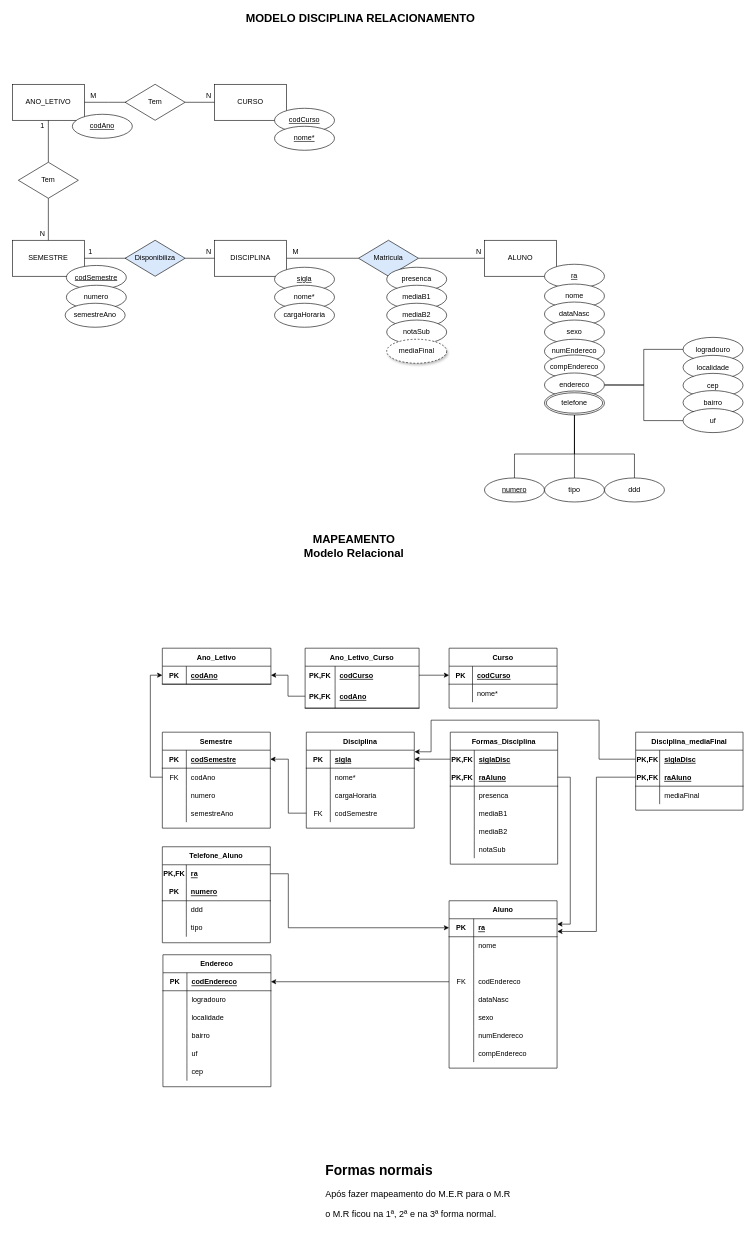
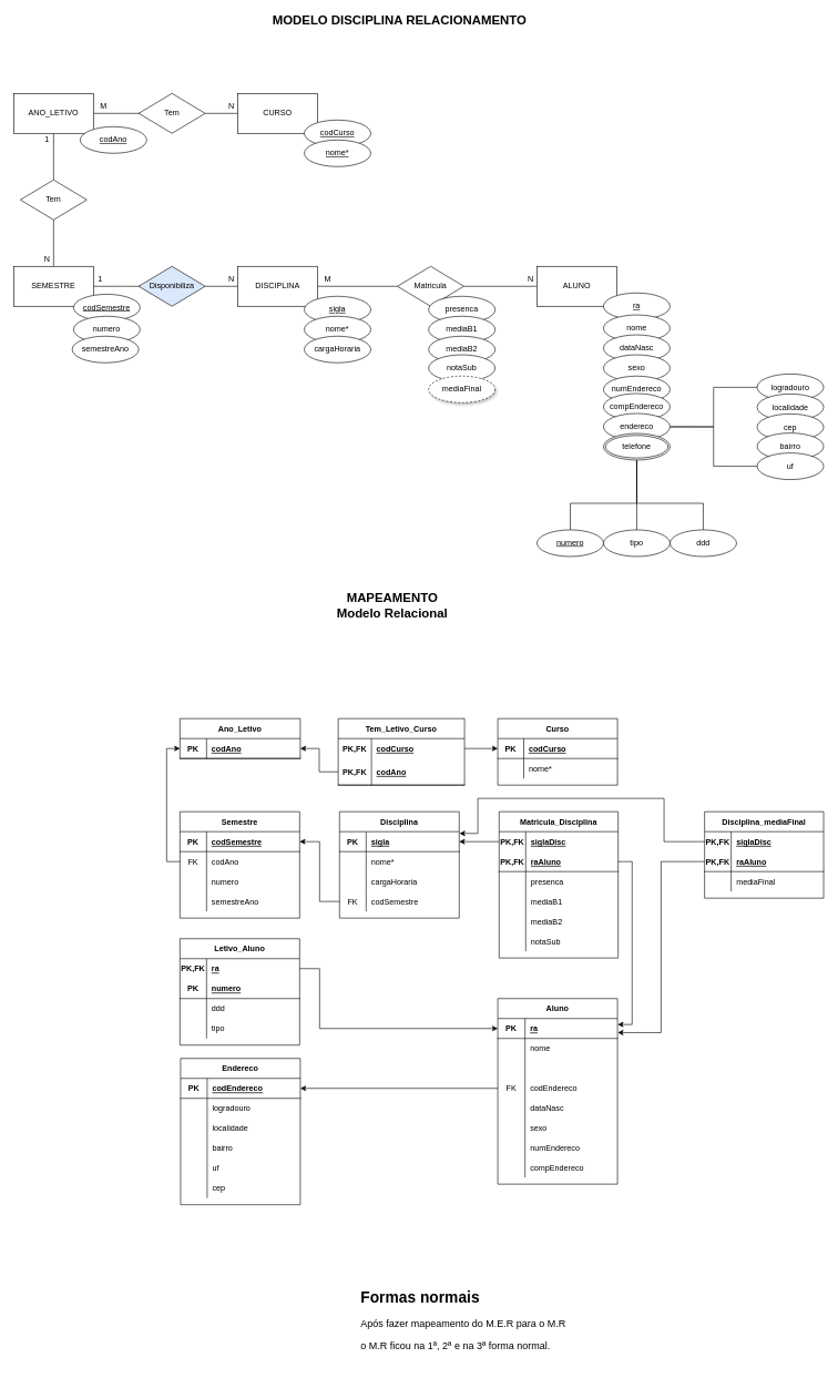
- <mxCell id="28" value="Matricula" style="rhombus;whiteSpace=wrap;html=1;fillColor=#dae8fc;" parent="1" vertex="1"><mxGeometry x="597" y="400" width="100" height="60" as="geometry" /></mxCell>
+ <mxCell id="28" value="Matricula" style="rhombus;whiteSpace=wrap;html=1;" parent="1" vertex="1"><mxGeometry x="597" y="400" width="100" height="60" as="geometry" /></mxCell>
- <mxCell id="164" value="Ano_Letivo_Curso" style="shape=table;startSize=30;container=1;collapsible=1;childLayout=tableLayout;fixedRows=1;rowLines=0;fontStyle=1;align=center;resizeLast=1;" parent="1" vertex="1"><mxGeometry x="508" y="1080" width="190" height="100" as="geometry" /></mxCell>
+ <mxCell id="164" value="Tem_Letivo_Curso" style="shape=table;startSize=30;container=1;collapsible=1;childLayout=tableLayout;fixedRows=1;rowLines=0;fontStyle=1;align=center;resizeLast=1;" parent="1" vertex="1"><mxGeometry x="508" y="1080" width="190" height="100" as="geometry" /></mxCell>
- <mxCell id="142" value="Formas_Disciplina" style="shape=table;startSize=30;container=1;collapsible=1;childLayout=tableLayout;fixedRows=1;rowLines=0;fontStyle=1;align=center;resizeLast=1;" parent="1" vertex="1"><mxGeometry x="750" y="1220" width="179" height="220" as="geometry" /></mxCell>
+ <mxCell id="142" value="Matricula_Disciplina" style="shape=table;startSize=30;container=1;collapsible=1;childLayout=tableLayout;fixedRows=1;rowLines=0;fontStyle=1;align=center;resizeLast=1;" parent="1" vertex="1"><mxGeometry x="750" y="1220" width="179" height="220" as="geometry" /></mxCell>
- <mxCell id="129" value="Telefone_Aluno" style="shape=table;startSize=30;container=1;collapsible=1;childLayout=tableLayout;fixedRows=1;rowLines=0;fontStyle=1;align=center;resizeLast=1;" parent="1" vertex="1"><mxGeometry x="270" y="1411" width="180" height="160" as="geometry" /></mxCell>
+ <mxCell id="129" value="Letivo_Aluno" style="shape=table;startSize=30;container=1;collapsible=1;childLayout=tableLayout;fixedRows=1;rowLines=0;fontStyle=1;align=center;resizeLast=1;" parent="1" vertex="1"><mxGeometry x="270" y="1411" width="180" height="160" as="geometry" /></mxCell>
